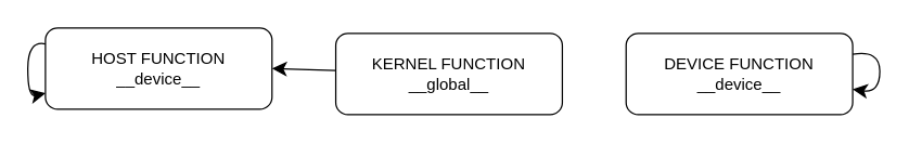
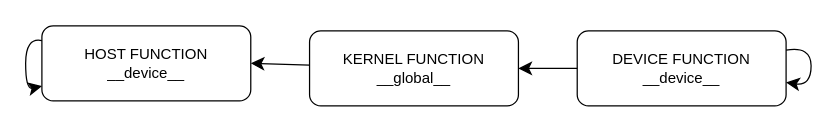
+ <mxCell id="6" value="" style="endArrow=classic;html=1;rounded=0;fontSize=12;startSize=8;endSize=8;curved=1;entryX=1;entryY=0.5;entryDx=0;entryDy=0;exitX=0;exitY=0.5;exitDx=0;exitDy=0;" parent="1" source="5" target="3" edge="1"><mxGeometry width="50" height="50" relative="1" as="geometry"><mxPoint x="566" y="153" as="sourcePoint" /><mxPoint x="399" y="115" as="targetPoint" /></mxGeometry></mxCell>
